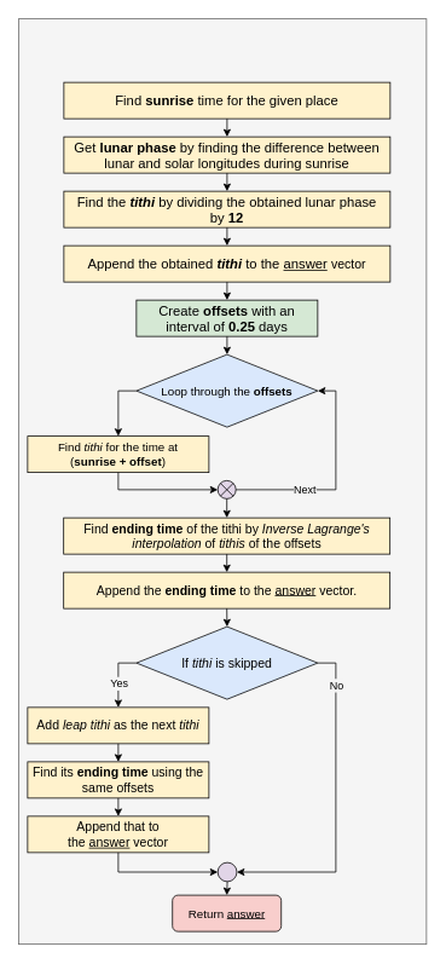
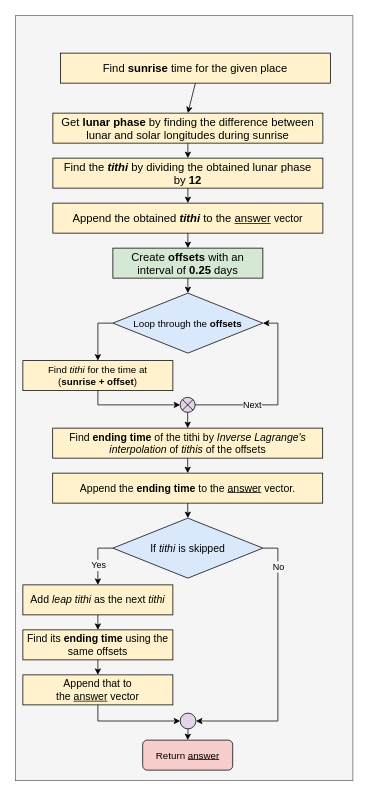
- <mxCell id="3" value="&lt;span style=&quot;font-size: 15px;&quot;&gt;Find&amp;nbsp;&lt;/span&gt;&lt;b style=&quot;font-size: 15px;&quot;&gt;sunrise&amp;nbsp;&lt;/b&gt;&lt;span style=&quot;font-size: 15px;&quot;&gt;time for the given place&lt;/span&gt;" style="rounded=0;whiteSpace=wrap;html=1;fillColor=#fff2cc;strokeColor=default;" vertex="1" parent="1"><mxGeometry x="70" y="90" width="360" height="40" as="geometry" /></mxCell>
+ <mxCell id="3" value="&lt;span style=&quot;font-size: 15px;&quot;&gt;Find&amp;nbsp;&lt;/span&gt;&lt;b style=&quot;font-size: 15px;&quot;&gt;sunrise&amp;nbsp;&lt;/b&gt;&lt;span style=&quot;font-size: 15px;&quot;&gt;time for the given place&lt;/span&gt;" style="rounded=0;whiteSpace=wrap;html=1;fillColor=#fff2cc;strokeColor=default;" vertex="1" parent="1"><mxGeometry x="80" y="70" width="360" height="40" as="geometry" /></mxCell>
